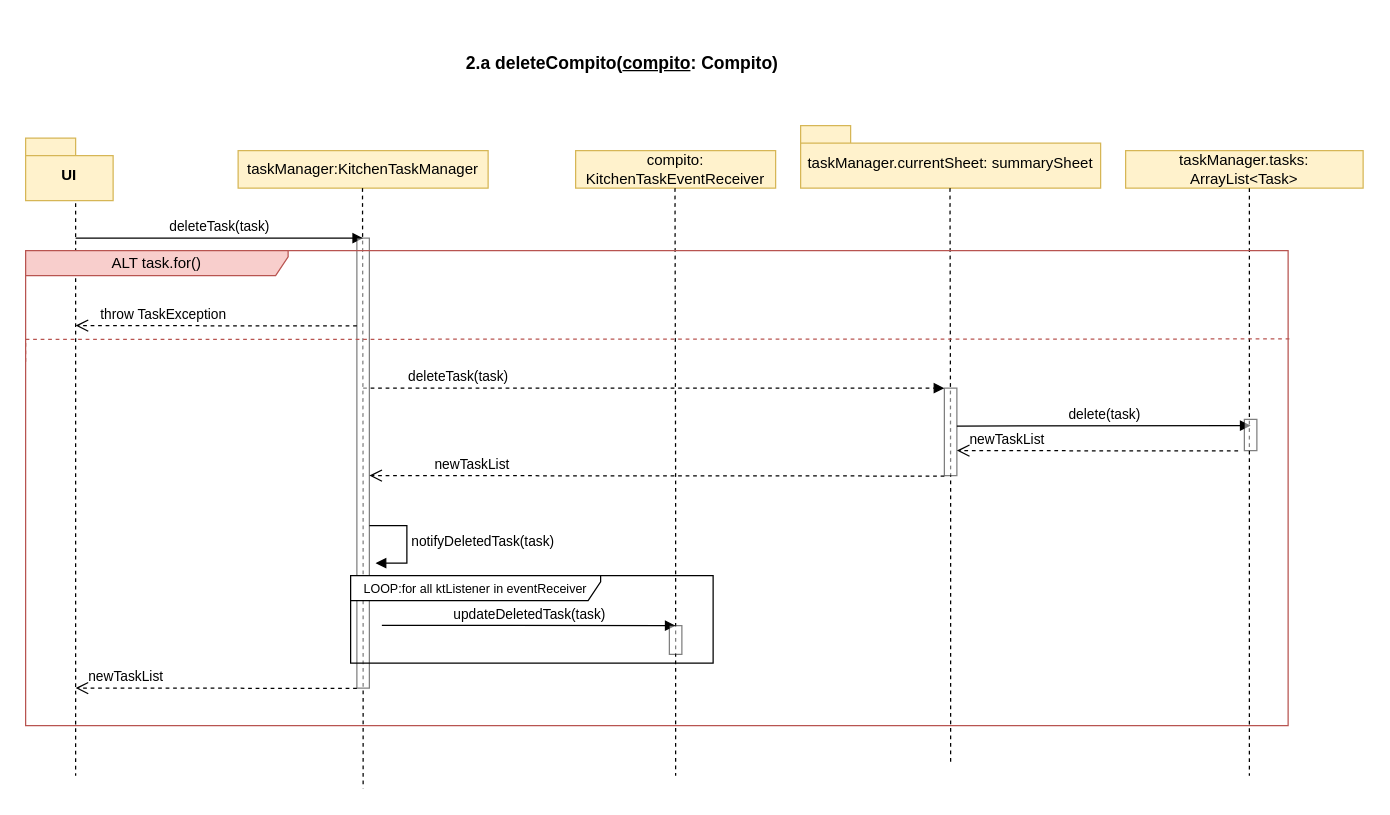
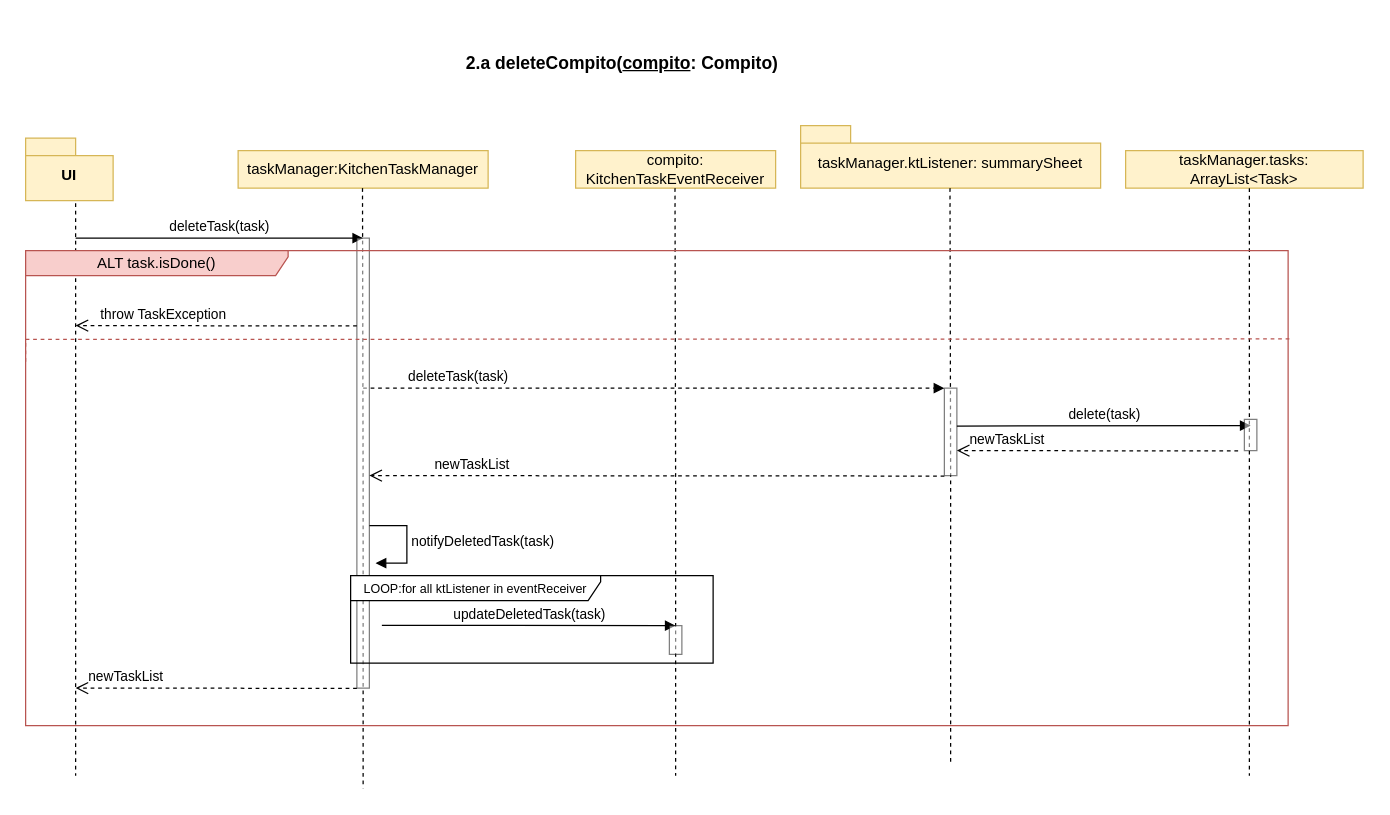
- <mxCell id="5" value="&lt;span style=&quot;font-weight: normal;&quot;&gt;taskManager.currentSheet: summarySheet&lt;/span&gt;" style="shape=folder;fontStyle=1;spacingTop=10;tabWidth=40;tabHeight=14;tabPosition=left;html=1;whiteSpace=wrap;fillColor=#fff2cc;strokeColor=#d6b656;" parent="1" vertex="1"><mxGeometry x="640" y="100" width="240" height="50" as="geometry" /></mxCell>
+ <mxCell id="5" value="&lt;span style=&quot;font-weight: normal;&quot;&gt;taskManager.ktListener: summarySheet&lt;/span&gt;" style="shape=folder;fontStyle=1;spacingTop=10;tabWidth=40;tabHeight=14;tabPosition=left;html=1;whiteSpace=wrap;fillColor=#fff2cc;strokeColor=#d6b656;" parent="1" vertex="1"><mxGeometry x="640" y="100" width="240" height="50" as="geometry" /></mxCell>
- <mxCell id="26" value="ALT task.for()" style="shape=umlFrame;whiteSpace=wrap;html=1;pointerEvents=0;width=210;height=20;fillColor=#f8cecc;strokeColor=#b85450;" parent="1" vertex="1"><mxGeometry x="20" y="200" width="1010" height="380" as="geometry" /></mxCell>
+ <mxCell id="26" value="ALT task.isDone()" style="shape=umlFrame;whiteSpace=wrap;html=1;pointerEvents=0;width=210;height=20;fillColor=#f8cecc;strokeColor=#b85450;" parent="1" vertex="1"><mxGeometry x="20" y="200" width="1010" height="380" as="geometry" /></mxCell>
